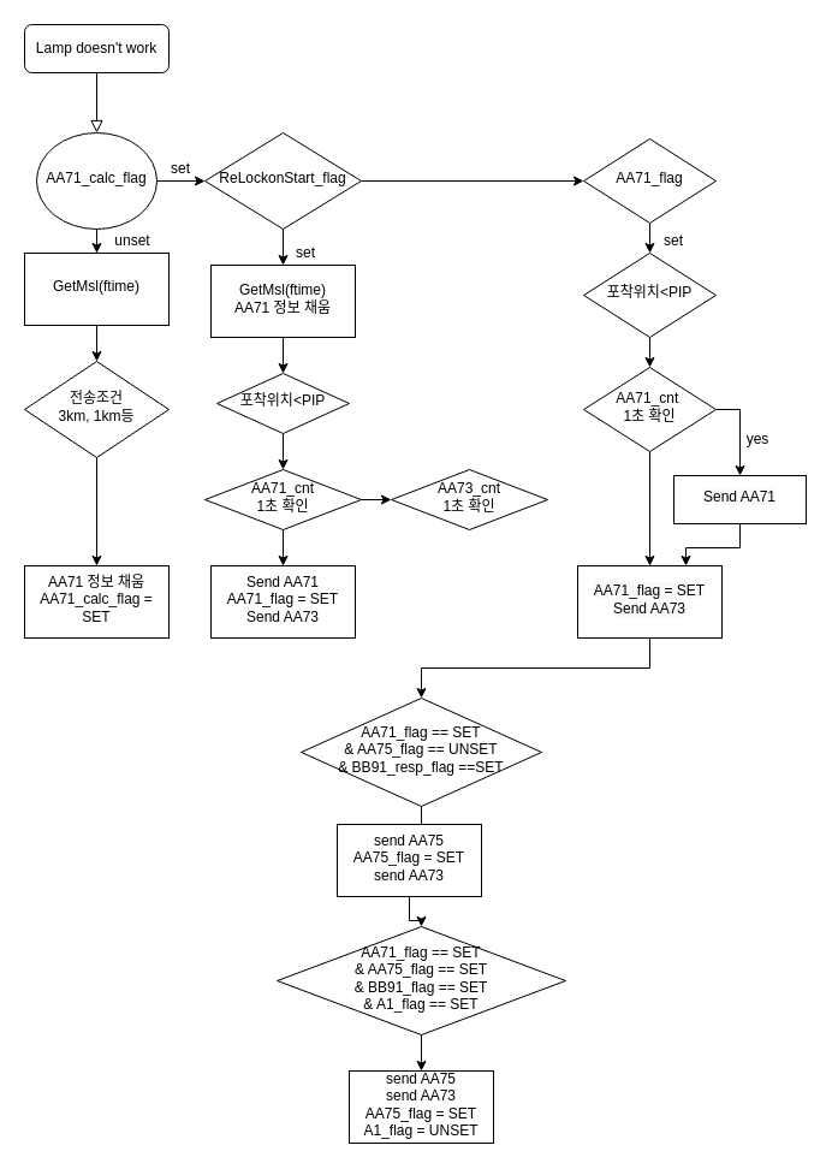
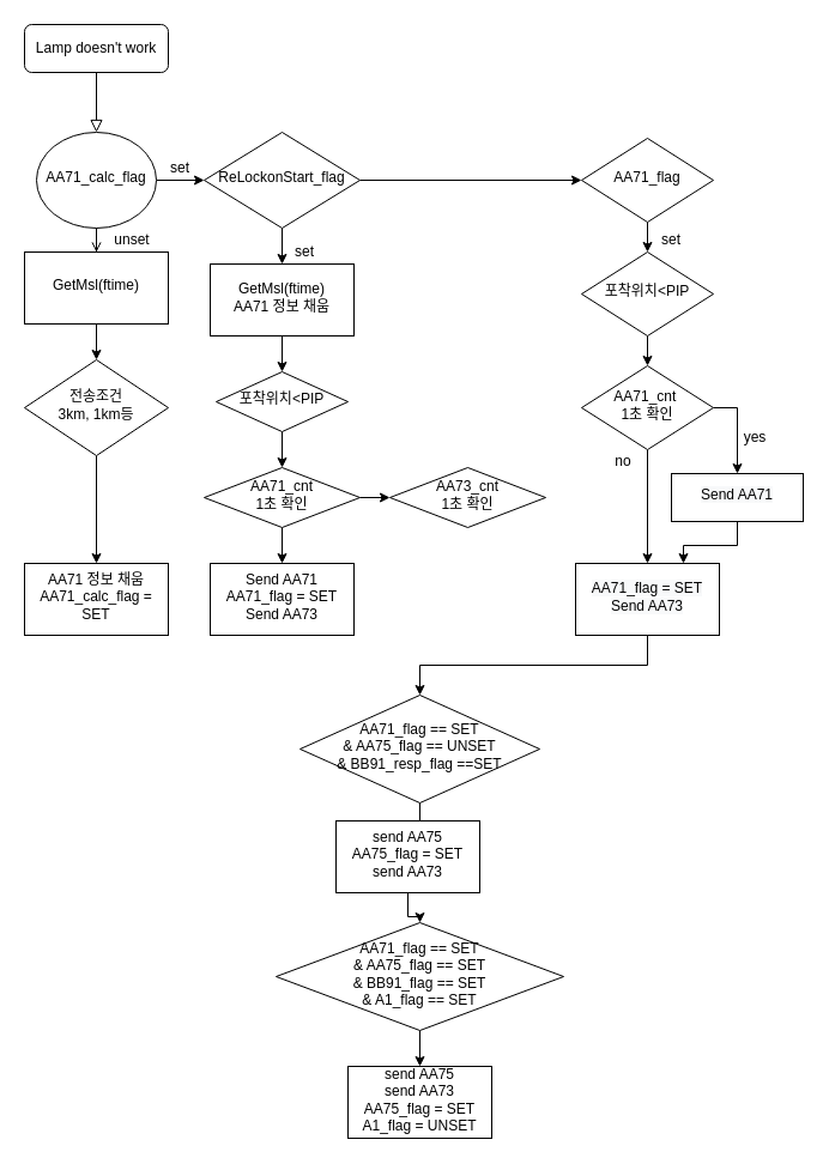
- <mxCell id="4" value="" style="edgeStyle=orthogonalEdgeStyle;rounded=0;orthogonalLoop=1;jettySize=auto;html=1;" edge="1" parent="1" source="6" target="8"><mxGeometry relative="1" as="geometry" /></mxCell>
+ <mxCell id="4" value="" style="edgeStyle=orthogonalEdgeStyle;rounded=0;orthogonalLoop=1;jettySize=auto;html=1;endArrow=open;" edge="1" parent="1" source="6" target="8"><mxGeometry relative="1" as="geometry" /></mxCell>
+ <mxCell id="40" value="no" style="text;html=1;strokeColor=none;fillColor=none;align=center;verticalAlign=middle;whiteSpace=wrap;rounded=0;" vertex="1" parent="1"><mxGeometry x="500" y="375" width="40" height="20" as="geometry" /></mxCell>
